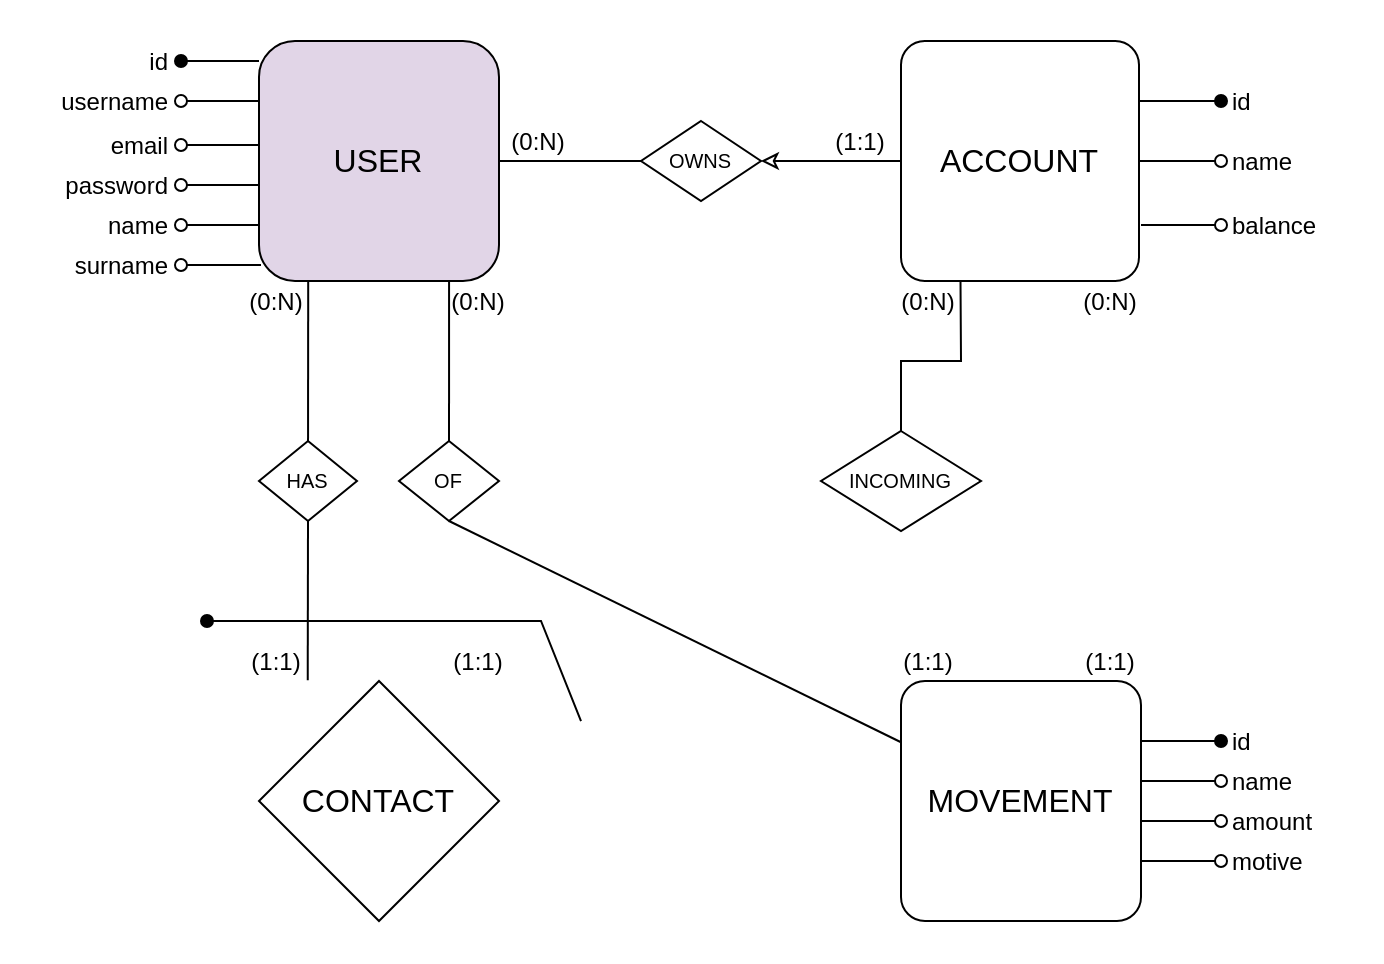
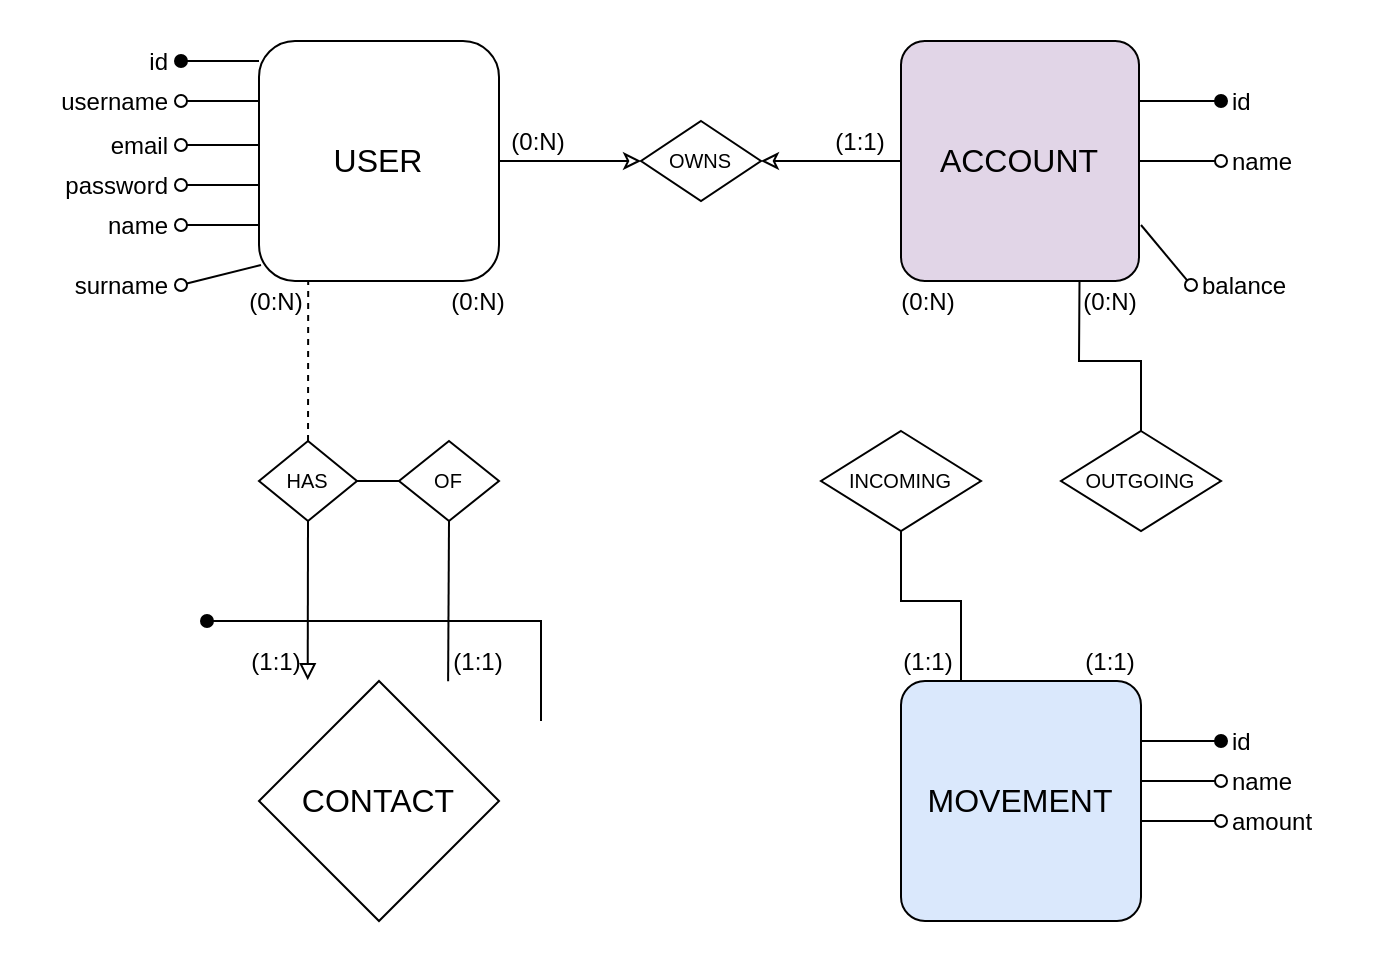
- <mxCell id="3" value="&lt;font style=&quot;font-size: 16px;&quot;&gt;USER&lt;/font&gt;" style="rounded=1;whiteSpace=wrap;html=1;fillColor=#e1d5e7;" vertex="1" parent="1"><mxGeometry x="129" y="20" width="120" height="120" as="geometry" /></mxCell>
+ <mxCell id="3" value="&lt;font style=&quot;font-size: 16px;&quot;&gt;USER&lt;/font&gt;" style="rounded=1;whiteSpace=wrap;html=1;" vertex="1" parent="1"><mxGeometry x="129" y="20" width="120" height="120" as="geometry" /></mxCell>
- <mxCell id="2" style="edgeStyle=none;rounded=0;orthogonalLoop=1;jettySize=auto;html=1;exitX=1;exitY=0.5;exitDx=0;exitDy=0;entryX=0;entryY=0.5;entryDx=0;entryDy=0;fontSize=16;startArrow=none;startFill=0;endArrow=none;endFill=0;" edge="1" parent="1" source="3" target="16"><mxGeometry relative="1" as="geometry" /></mxCell>
+ <mxCell id="2" style="edgeStyle=none;rounded=0;orthogonalLoop=1;jettySize=auto;html=1;exitX=1;exitY=0.5;exitDx=0;exitDy=0;entryX=0;entryY=0.5;entryDx=0;entryDy=0;fontSize=16;startArrow=none;startFill=0;endArrow=classic;endFill=0;" edge="1" parent="1" source="3" target="16"><mxGeometry relative="1" as="geometry" /></mxCell>
- <mxCell id="18" value="ACCOUNT" style="rounded=1;arcSize=10;whiteSpace=wrap;html=1;align=center;fontSize=16;" vertex="1" parent="1"><mxGeometry x="450" y="20" width="119" height="120" as="geometry" /></mxCell>
+ <mxCell id="18" value="ACCOUNT" style="rounded=1;arcSize=10;whiteSpace=wrap;html=1;align=center;fontSize=16;fillColor=#e1d5e7;" vertex="1" parent="1"><mxGeometry x="450" y="20" width="119" height="120" as="geometry" /></mxCell>
- <mxCell id="24" value="balance" style="text;strokeColor=none;fillColor=none;spacingLeft=4;spacingRight=4;overflow=hidden;rotatable=0;points=[[0,0.5],[1,0.5]];portConstraint=eastwest;fontSize=12;verticalAlign=middle;" vertex="1" parent="1"><mxGeometry x="610" y="97" width="60" height="30" as="geometry" /></mxCell>
+ <mxCell id="24" value="balance" style="text;strokeColor=none;fillColor=none;spacingLeft=4;spacingRight=4;overflow=hidden;rotatable=0;points=[[0,0.5],[1,0.5]];portConstraint=eastwest;fontSize=12;verticalAlign=middle;" vertex="1" parent="1"><mxGeometry x="595" y="127" width="60" height="30" as="geometry" /></mxCell>
- <mxCell id="5" value="surname" style="text;strokeColor=none;fillColor=none;spacingLeft=4;spacingRight=4;overflow=hidden;rotatable=0;points=[[0,0.5],[1,0.5]];portConstraint=eastwest;fontSize=12;align=right;verticalAlign=middle;" vertex="1" parent="1"><mxGeometry x="30" y="122" width="60" height="20" as="geometry" /></mxCell>
+ <mxCell id="5" value="surname" style="text;strokeColor=none;fillColor=none;spacingLeft=4;spacingRight=4;overflow=hidden;rotatable=0;points=[[0,0.5],[1,0.5]];portConstraint=eastwest;fontSize=12;align=right;verticalAlign=middle;" vertex="1" parent="1"><mxGeometry x="30" y="132" width="60" height="20" as="geometry" /></mxCell>
- <mxCell id="28" style="edgeStyle=none;rounded=0;orthogonalLoop=1;jettySize=auto;html=1;entryX=0.205;entryY=1.001;entryDx=0;entryDy=0;entryPerimeter=0;fontSize=11;startArrow=none;startFill=0;endArrow=none;endFill=0;" edge="1" parent="1" source="29" target="3"><mxGeometry relative="1" as="geometry" /></mxCell>
+ <mxCell id="28" style="edgeStyle=none;rounded=0;orthogonalLoop=1;jettySize=auto;html=1;entryX=0.205;entryY=1.001;entryDx=0;entryDy=0;entryPerimeter=0;fontSize=11;startArrow=none;startFill=0;endArrow=none;endFill=0;dashed=1;" edge="1" parent="1" source="29" target="3"><mxGeometry relative="1" as="geometry" /></mxCell>
- <mxCell id="31" style="edgeStyle=none;rounded=0;orthogonalLoop=1;jettySize=auto;html=1;entryX=0.792;entryY=1;entryDx=0;entryDy=0;entryPerimeter=0;fontSize=11;startArrow=none;startFill=0;endArrow=none;endFill=0;" edge="1" parent="1" source="32" target="3"><mxGeometry relative="1" as="geometry" /></mxCell>
+ <mxCell id="31" style="edgeStyle=none;rounded=0;orthogonalLoop=1;jettySize=auto;html=1;fontSize=11;startArrow=none;startFill=0;endArrow=none;endFill=0;" edge="1" parent="1" source="32" target="29"><mxGeometry relative="1" as="geometry" /></mxCell>
- <mxCell id="45" style="edgeStyle=none;rounded=0;orthogonalLoop=1;jettySize=auto;html=1;entryX=0.25;entryY=1;entryDx=0;entryDy=0;fontSize=11;fontColor=#000000;startArrow=none;startFill=0;endArrow=none;endFill=0;" edge="1" parent="1" source="46" target="18"><mxGeometry relative="1" as="geometry"><Array as="points"><mxPoint x="450" y="180" /><mxPoint x="480" y="180" /></Array></mxGeometry></mxCell>
+ <mxCell id="47" style="edgeStyle=none;rounded=0;orthogonalLoop=1;jettySize=auto;html=1;exitX=0.5;exitY=0;exitDx=0;exitDy=0;entryX=0.75;entryY=1;entryDx=0;entryDy=0;fontSize=11;fontColor=#000000;startArrow=none;startFill=0;endArrow=none;endFill=0;" edge="1" parent="1" source="48" target="18"><mxGeometry relative="1" as="geometry"><Array as="points"><mxPoint x="570" y="180" /><mxPoint x="539" y="180" /></Array></mxGeometry></mxCell>
+ <mxCell id="48" value="OUTGOING" style="shape=rhombus;perimeter=rhombusPerimeter;whiteSpace=wrap;html=1;align=center;fontSize=10;fontColor=#000000;" vertex="1" parent="1"><mxGeometry x="530" y="215" width="80" height="50" as="geometry" /></mxCell>
+ <mxCell id="35" style="edgeStyle=none;rounded=0;orthogonalLoop=1;jettySize=auto;html=1;exitX=0.25;exitY=0;exitDx=0;exitDy=0;entryX=0.5;entryY=1;entryDx=0;entryDy=0;fontSize=11;fontColor=#000000;startArrow=none;startFill=0;endArrow=none;endFill=0;" edge="1" parent="1" source="36" target="46"><mxGeometry relative="1" as="geometry"><Array as="points"><mxPoint x="480" y="300" /><mxPoint x="450" y="300" /></Array></mxGeometry></mxCell>
- <mxCell id="30" style="edgeStyle=none;rounded=0;orthogonalLoop=1;jettySize=auto;html=1;exitX=0.5;exitY=1;exitDx=0;exitDy=0;fontSize=11;startArrow=none;startFill=0;endArrow=none;endFill=0;" edge="1" parent="1" source="32" target="36"><mxGeometry relative="1" as="geometry"><mxPoint x="224.167" y="520" as="targetPoint" /></mxGeometry></mxCell>
+ <mxCell id="30" style="edgeStyle=none;rounded=0;orthogonalLoop=1;jettySize=auto;html=1;exitX=0.5;exitY=1;exitDx=0;exitDy=0;fontSize=11;startArrow=none;startFill=0;endArrow=none;endFill=0;entryX=0.788;entryY=0.001;entryDx=0;entryDy=0;entryPerimeter=0;" edge="1" parent="1" source="32" target="25"><mxGeometry relative="1" as="geometry"><mxPoint x="224.167" y="520" as="targetPoint" /></mxGeometry></mxCell>
- <mxCell id="27" style="edgeStyle=none;rounded=0;orthogonalLoop=1;jettySize=auto;html=1;exitX=0.5;exitY=1;exitDx=0;exitDy=0;fontSize=11;startArrow=none;startFill=0;endArrow=none;endFill=0;entryX=0.203;entryY=-0.003;entryDx=0;entryDy=0;entryPerimeter=0;" edge="1" parent="1" source="29" target="25"><mxGeometry relative="1" as="geometry"><mxPoint x="153.333" y="510" as="targetPoint" /></mxGeometry></mxCell>
+ <mxCell id="27" style="edgeStyle=none;rounded=0;orthogonalLoop=1;jettySize=auto;html=1;exitX=0.5;exitY=1;exitDx=0;exitDy=0;fontSize=11;startArrow=none;startFill=0;endArrow=block;endFill=0;entryX=0.203;entryY=-0.003;entryDx=0;entryDy=0;entryPerimeter=0;" edge="1" parent="1" source="29" target="25"><mxGeometry relative="1" as="geometry"><mxPoint x="153.333" y="510" as="targetPoint" /></mxGeometry></mxCell>
- <mxCell id="34" value="Item" style="text;strokeColor=none;fillColor=none;spacingLeft=4;spacingRight=4;overflow=hidden;rotatable=0;points=[[0,0.5],[1,0.5]];portConstraint=eastwest;fontSize=12;fontColor=#FFFFFF;" vertex="1" parent="1"><mxGeometry x="269" y="358" width="40" height="30" as="geometry" /></mxCell>
+ <mxCell id="34" value="Item" style="text;strokeColor=none;fillColor=none;spacingLeft=4;spacingRight=4;overflow=hidden;rotatable=0;points=[[0,0.5],[1,0.5]];portConstraint=eastwest;fontSize=12;fontColor=#FFFFFF;" vertex="1" parent="1"><mxGeometry x="249" y="358" width="40" height="30" as="geometry" /></mxCell>
- <mxCell id="36" value="MOVEMENT" style="rounded=1;arcSize=10;whiteSpace=wrap;html=1;align=center;fontSize=16;" vertex="1" parent="1"><mxGeometry x="450" y="340" width="120" height="120" as="geometry" /></mxCell>
+ <mxCell id="36" value="MOVEMENT" style="rounded=1;arcSize=10;whiteSpace=wrap;html=1;align=center;fontSize=16;fillColor=#dae8fc;" vertex="1" parent="1"><mxGeometry x="450" y="340" width="120" height="120" as="geometry" /></mxCell>
- <mxCell id="43" style="edgeStyle=none;rounded=0;orthogonalLoop=1;jettySize=auto;html=1;entryX=1;entryY=0.75;entryDx=0;entryDy=0;fontSize=11;fontColor=#FFFFFF;startArrow=oval;startFill=0;endArrow=none;endFill=0;" edge="1" parent="1" source="44" target="36"><mxGeometry relative="1" as="geometry" /></mxCell>
- <mxCell id="44" value="motive" style="text;strokeColor=none;fillColor=none;spacingLeft=4;spacingRight=4;overflow=hidden;rotatable=0;points=[[0,0.5],[1,0.5]];portConstraint=eastwest;fontSize=12;verticalAlign=middle;" vertex="1" parent="1"><mxGeometry x="610" y="420" width="60" height="20" as="geometry" /></mxCell>
